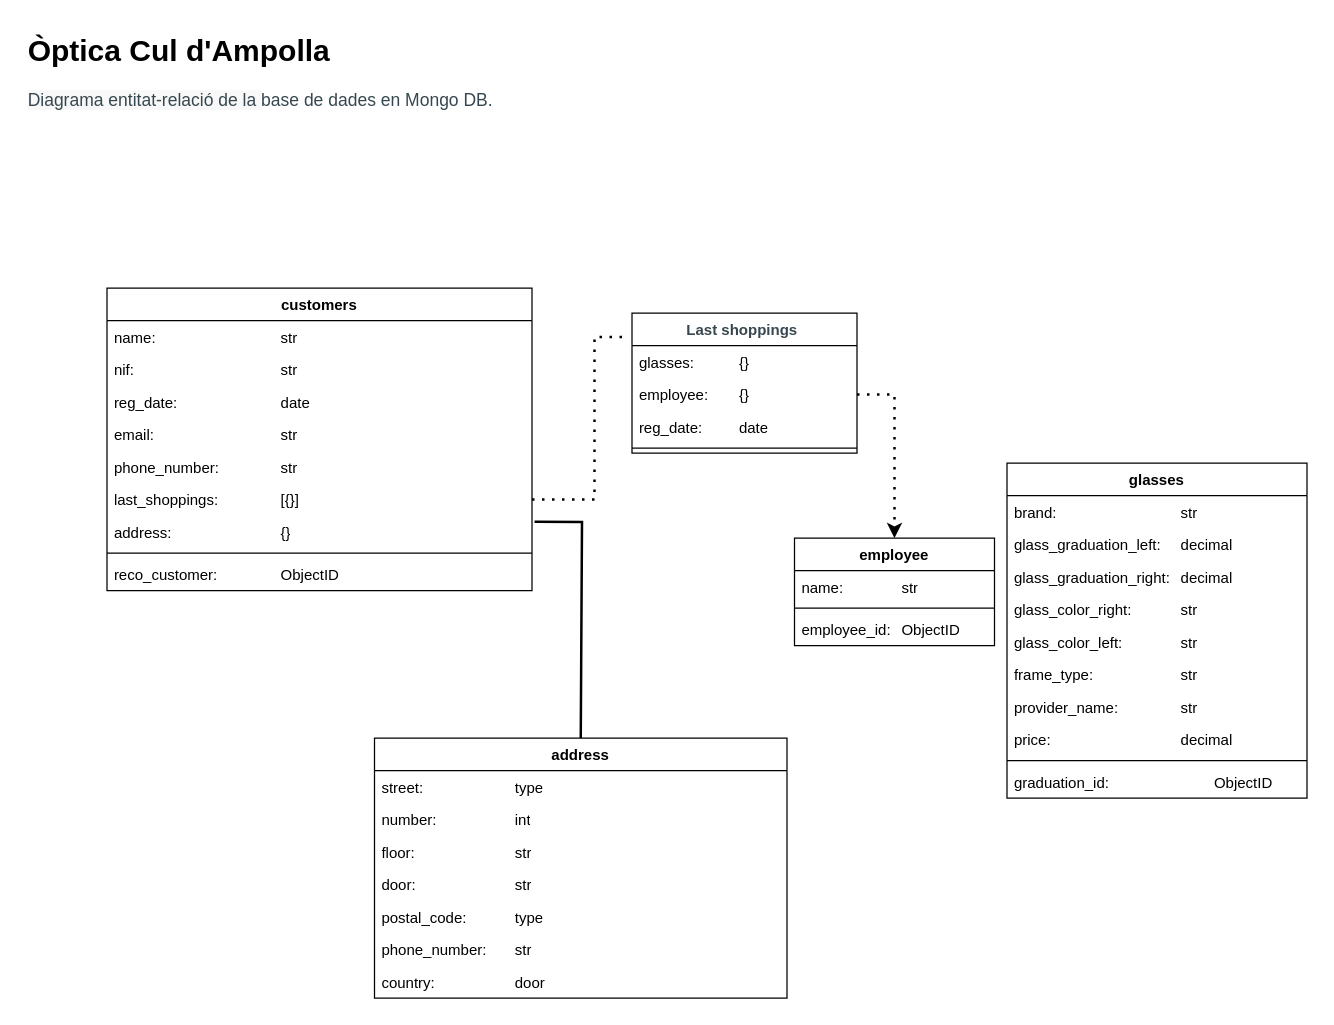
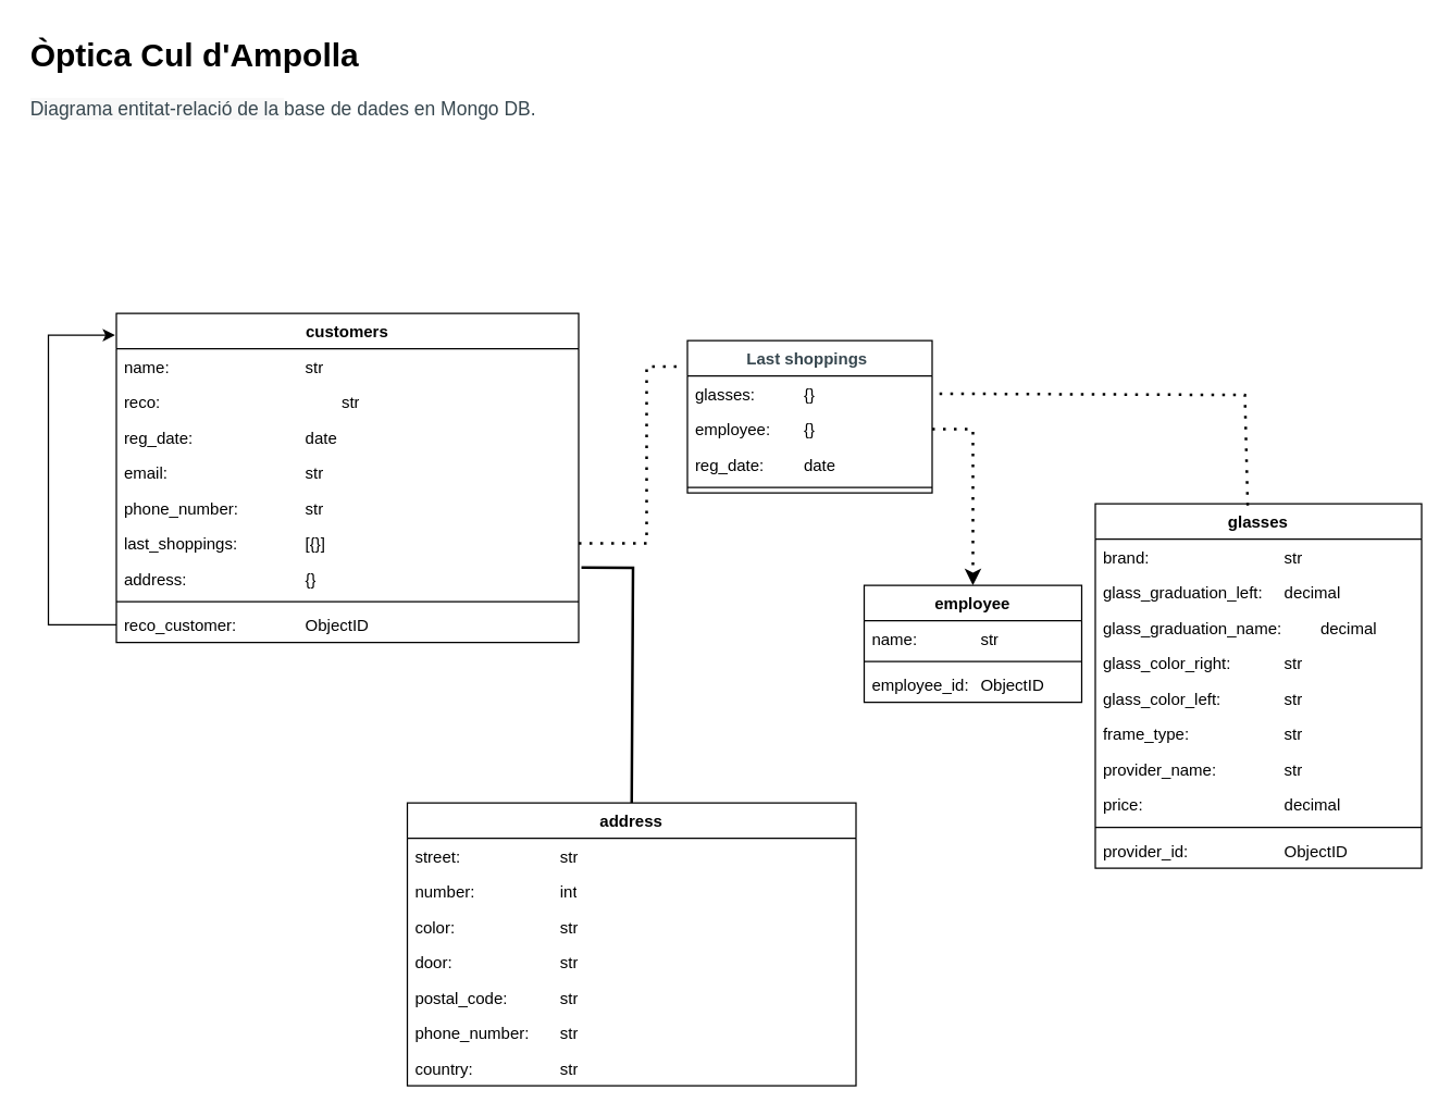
+ <mxCell id="37" value="" style="endArrow=none;dashed=1;html=1;dashPattern=1 3;strokeWidth=2;rounded=0;exitX=0.467;exitY=0.005;exitDx=0;exitDy=0;exitPerimeter=0;entryX=1;entryY=0.5;entryDx=0;entryDy=0;" parent="1" source="2" target="32" edge="1"><mxGeometry width="50" height="50" relative="1" as="geometry"><mxPoint x="835" y="400" as="sourcePoint" /><mxPoint x="605" y="370" as="targetPoint" /><Array as="points"><mxPoint x="915" y="290" /></Array></mxGeometry></mxCell>
- <mxCell id="15" value="nif:&amp;nbsp;&lt;span style=&quot;white-space: pre;&quot;&gt;&#09;&lt;/span&gt;&lt;span style=&quot;white-space: pre;&quot;&gt;&#09;&lt;/span&gt;&lt;span style=&quot;white-space: pre;&quot;&gt;&#09;&lt;/span&gt;&lt;span style=&quot;white-space: pre;&quot;&gt;&#09;&lt;/span&gt;&lt;span style=&quot;white-space: pre;&quot;&gt;&#09;&lt;/span&gt;str" style="text;strokeColor=none;fillColor=none;align=left;verticalAlign=top;spacingLeft=4;spacingRight=4;overflow=hidden;rotatable=0;points=[[0,0.5],[1,0.5]];portConstraint=eastwest;whiteSpace=wrap;html=1;" parent="13" vertex="1"><mxGeometry y="52" width="340" height="26" as="geometry" /></mxCell>
+ <mxCell id="15" value="reco:&amp;nbsp;&lt;span style=&quot;white-space: pre;&quot;&gt;&#09;&lt;/span&gt;&lt;span style=&quot;white-space: pre;&quot;&gt;&#09;&lt;/span&gt;&lt;span style=&quot;white-space: pre;&quot;&gt;&#09;&lt;/span&gt;&lt;span style=&quot;white-space: pre;&quot;&gt;&#09;&lt;/span&gt;&lt;span style=&quot;white-space: pre;&quot;&gt;&#09;&lt;/span&gt;str" style="text;strokeColor=none;fillColor=none;align=left;verticalAlign=top;spacingLeft=4;spacingRight=4;overflow=hidden;rotatable=0;points=[[0,0.5],[1,0.5]];portConstraint=eastwest;whiteSpace=wrap;html=1;" parent="13" vertex="1"><mxGeometry y="52" width="340" height="26" as="geometry" /></mxCell>
+ <mxCell id="23" value="" style="endArrow=classic;html=1;rounded=0;exitX=0;exitY=0.5;exitDx=0;exitDy=0;entryX=-0.003;entryY=0.066;entryDx=0;entryDy=0;entryPerimeter=0;" edge="1" parent="13" source="22" target="13"><mxGeometry width="50" height="50" relative="1" as="geometry"><mxPoint x="-100" y="220" as="sourcePoint" /><mxPoint x="-50" y="10" as="targetPoint" /><Array as="points"><mxPoint x="-50" y="229" /><mxPoint x="-50" y="16" /></Array></mxGeometry></mxCell>
- <mxCell id="5" value="glass_graduation_right: &lt;span style=&quot;white-space: pre;&quot;&gt;&#09;&lt;/span&gt;decimal" style="text;strokeColor=none;fillColor=none;align=left;verticalAlign=top;spacingLeft=4;spacingRight=4;overflow=hidden;rotatable=0;points=[[0,0.5],[1,0.5]];portConstraint=eastwest;whiteSpace=wrap;html=1;" parent="2" vertex="1"><mxGeometry y="78" width="240" height="26" as="geometry" /></mxCell>
+ <mxCell id="5" value="glass_graduation_name: &lt;span style=&quot;white-space: pre;&quot;&gt;&#09;&lt;/span&gt;decimal" style="text;strokeColor=none;fillColor=none;align=left;verticalAlign=top;spacingLeft=4;spacingRight=4;overflow=hidden;rotatable=0;points=[[0,0.5],[1,0.5]];portConstraint=eastwest;whiteSpace=wrap;html=1;" parent="2" vertex="1"><mxGeometry y="78" width="240" height="26" as="geometry" /></mxCell>
- <mxCell id="12" value="graduation_id:&amp;nbsp;&lt;span style=&quot;white-space: pre;&quot;&gt;&#09;&lt;span style=&quot;white-space: pre;&quot;&gt;&#09;&lt;span style=&quot;white-space: pre;&quot;&gt;&#09;&lt;/span&gt;&lt;/span&gt;&lt;/span&gt;ObjectID" style="text;strokeColor=none;fillColor=none;align=left;verticalAlign=top;spacingLeft=4;spacingRight=4;overflow=hidden;rotatable=0;points=[[0,0.5],[1,0.5]];portConstraint=eastwest;whiteSpace=wrap;html=1;" parent="2" vertex="1"><mxGeometry y="242" width="240" height="26" as="geometry" /></mxCell>
+ <mxCell id="12" value="provider_id:&amp;nbsp;&lt;span style=&quot;white-space: pre;&quot;&gt;&#09;&lt;span style=&quot;white-space: pre;&quot;&gt;&#09;&lt;span style=&quot;white-space: pre;&quot;&gt;&#09;&lt;/span&gt;&lt;/span&gt;&lt;/span&gt;ObjectID" style="text;strokeColor=none;fillColor=none;align=left;verticalAlign=top;spacingLeft=4;spacingRight=4;overflow=hidden;rotatable=0;points=[[0,0.5],[1,0.5]];portConstraint=eastwest;whiteSpace=wrap;html=1;" parent="2" vertex="1"><mxGeometry y="242" width="240" height="26" as="geometry" /></mxCell>
- <mxCell id="39" value="street:&amp;nbsp;&lt;span style=&quot;white-space: pre;&quot;&gt;&#09;&lt;/span&gt;&lt;span style=&quot;white-space: pre;&quot;&gt;&#09;&lt;/span&gt;&lt;span style=&quot;white-space: pre;&quot;&gt;&#09;&lt;/span&gt;type" style="text;strokeColor=none;fillColor=none;align=left;verticalAlign=top;spacingLeft=4;spacingRight=4;overflow=hidden;rotatable=0;points=[[0,0.5],[1,0.5]];portConstraint=eastwest;whiteSpace=wrap;html=1;" parent="38" vertex="1"><mxGeometry y="26" width="330" height="26" as="geometry" /></mxCell>
+ <mxCell id="39" value="street:&amp;nbsp;&lt;span style=&quot;white-space: pre;&quot;&gt;&#09;&lt;/span&gt;&lt;span style=&quot;white-space: pre;&quot;&gt;&#09;&lt;/span&gt;&lt;span style=&quot;white-space: pre;&quot;&gt;&#09;&lt;/span&gt;str" style="text;strokeColor=none;fillColor=none;align=left;verticalAlign=top;spacingLeft=4;spacingRight=4;overflow=hidden;rotatable=0;points=[[0,0.5],[1,0.5]];portConstraint=eastwest;whiteSpace=wrap;html=1;" parent="38" vertex="1"><mxGeometry y="26" width="330" height="26" as="geometry" /></mxCell>
- <mxCell id="41" value="floor: &lt;span style=&quot;white-space: pre;&quot;&gt;&#09;&lt;/span&gt;&lt;span style=&quot;white-space: pre;&quot;&gt;&#09;&lt;/span&gt;&lt;span style=&quot;white-space: pre;&quot;&gt;&#09;&lt;/span&gt;str" style="text;strokeColor=none;fillColor=none;align=left;verticalAlign=top;spacingLeft=4;spacingRight=4;overflow=hidden;rotatable=0;points=[[0,0.5],[1,0.5]];portConstraint=eastwest;whiteSpace=wrap;html=1;" parent="38" vertex="1"><mxGeometry y="78" width="330" height="26" as="geometry" /></mxCell>
+ <mxCell id="41" value="color: &lt;span style=&quot;white-space: pre;&quot;&gt;&#09;&lt;/span&gt;&lt;span style=&quot;white-space: pre;&quot;&gt;&#09;&lt;/span&gt;&lt;span style=&quot;white-space: pre;&quot;&gt;&#09;&lt;/span&gt;str" style="text;strokeColor=none;fillColor=none;align=left;verticalAlign=top;spacingLeft=4;spacingRight=4;overflow=hidden;rotatable=0;points=[[0,0.5],[1,0.5]];portConstraint=eastwest;whiteSpace=wrap;html=1;" parent="38" vertex="1"><mxGeometry y="78" width="330" height="26" as="geometry" /></mxCell>
- <mxCell id="43" value="postal_code: &lt;span style=&quot;white-space: pre;&quot;&gt;&#09;&lt;/span&gt;&lt;span style=&quot;white-space: pre;&quot;&gt;&#09;&lt;/span&gt;type" style="text;strokeColor=none;fillColor=none;align=left;verticalAlign=top;spacingLeft=4;spacingRight=4;overflow=hidden;rotatable=0;points=[[0,0.5],[1,0.5]];portConstraint=eastwest;whiteSpace=wrap;html=1;" parent="38" vertex="1"><mxGeometry y="130" width="330" height="26" as="geometry" /></mxCell>
+ <mxCell id="43" value="postal_code: &lt;span style=&quot;white-space: pre;&quot;&gt;&#09;&lt;/span&gt;&lt;span style=&quot;white-space: pre;&quot;&gt;&#09;&lt;/span&gt;str" style="text;strokeColor=none;fillColor=none;align=left;verticalAlign=top;spacingLeft=4;spacingRight=4;overflow=hidden;rotatable=0;points=[[0,0.5],[1,0.5]];portConstraint=eastwest;whiteSpace=wrap;html=1;" parent="38" vertex="1"><mxGeometry y="130" width="330" height="26" as="geometry" /></mxCell>
- <mxCell id="45" value="country:&amp;nbsp;&lt;span style=&quot;white-space: pre;&quot;&gt;&#09;&lt;/span&gt;&lt;span style=&quot;white-space: pre;&quot;&gt;&#09;&lt;/span&gt;&lt;span style=&quot;white-space: pre;&quot;&gt;&#09;&lt;/span&gt;door" style="text;strokeColor=none;fillColor=none;align=left;verticalAlign=top;spacingLeft=4;spacingRight=4;overflow=hidden;rotatable=0;points=[[0,0.5],[1,0.5]];portConstraint=eastwest;whiteSpace=wrap;html=1;" parent="38" vertex="1"><mxGeometry y="182" width="330" height="26" as="geometry" /></mxCell>
+ <mxCell id="45" value="country:&amp;nbsp;&lt;span style=&quot;white-space: pre;&quot;&gt;&#09;&lt;/span&gt;&lt;span style=&quot;white-space: pre;&quot;&gt;&#09;&lt;/span&gt;&lt;span style=&quot;white-space: pre;&quot;&gt;&#09;&lt;/span&gt;str" style="text;strokeColor=none;fillColor=none;align=left;verticalAlign=top;spacingLeft=4;spacingRight=4;overflow=hidden;rotatable=0;points=[[0,0.5],[1,0.5]];portConstraint=eastwest;whiteSpace=wrap;html=1;" parent="38" vertex="1"><mxGeometry y="182" width="330" height="26" as="geometry" /></mxCell>
